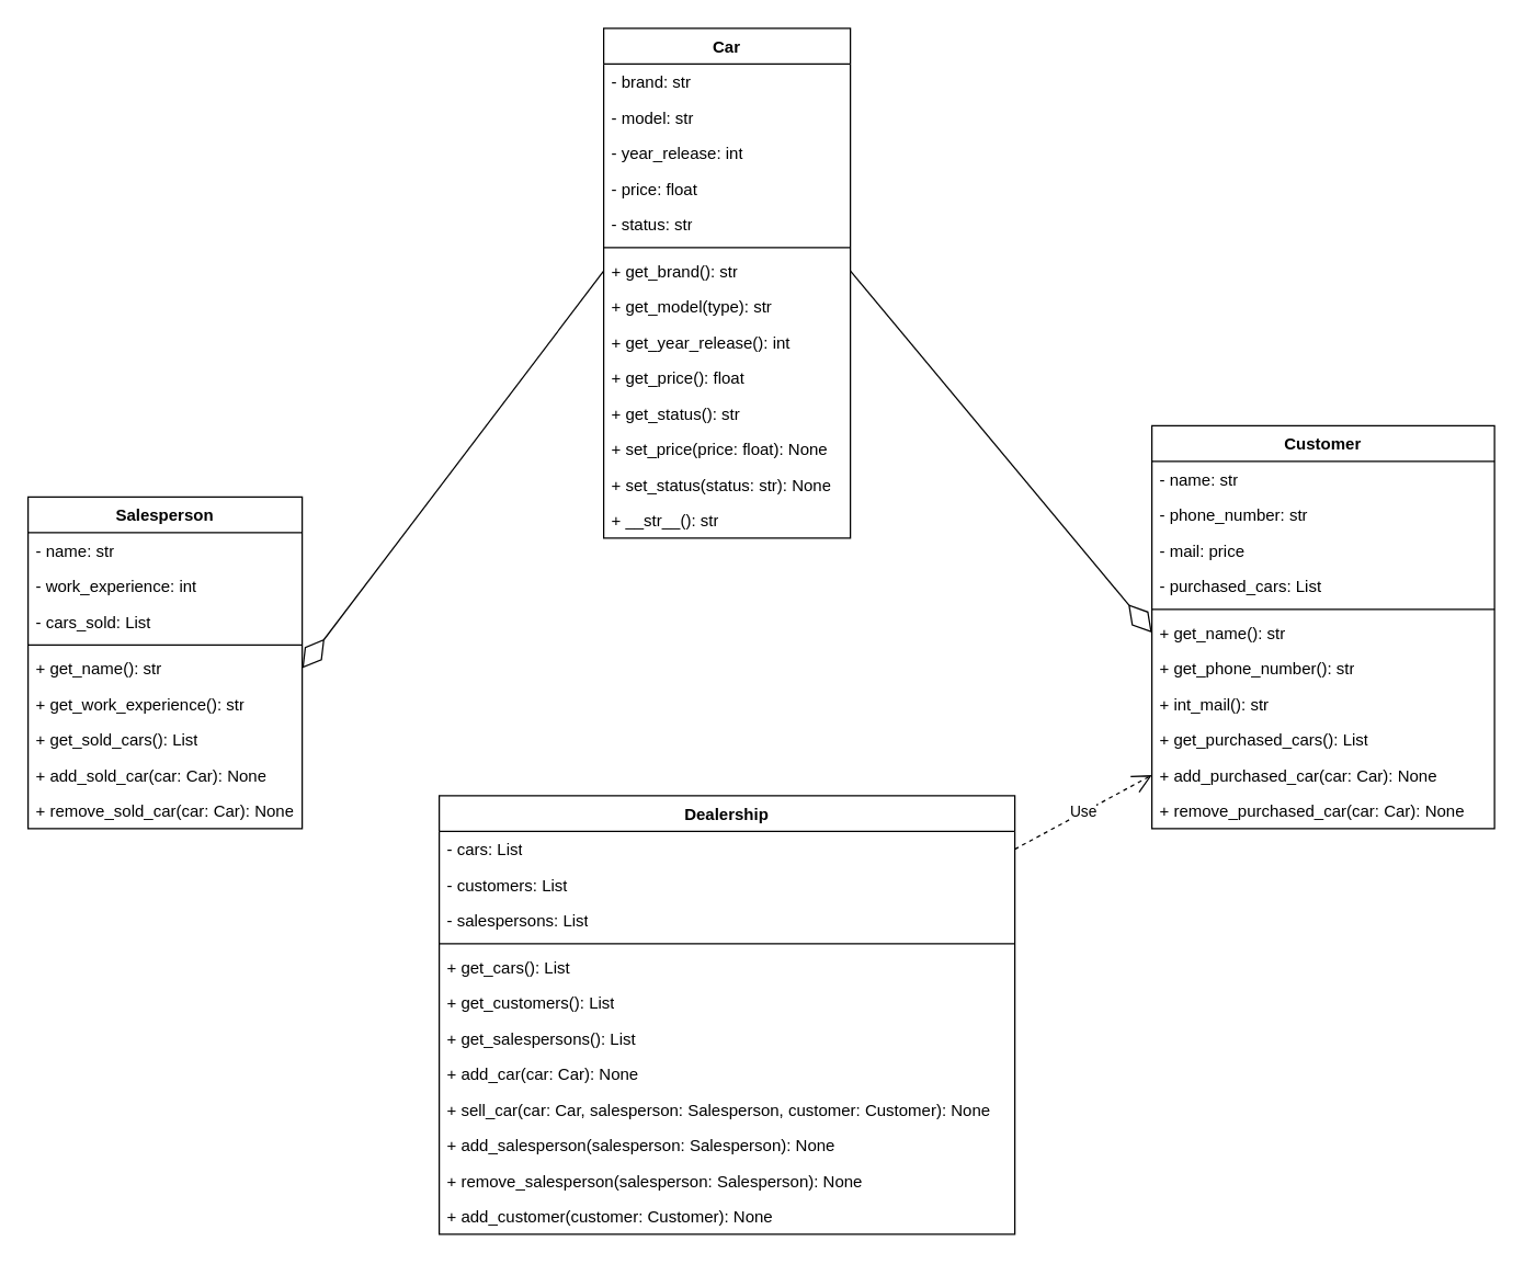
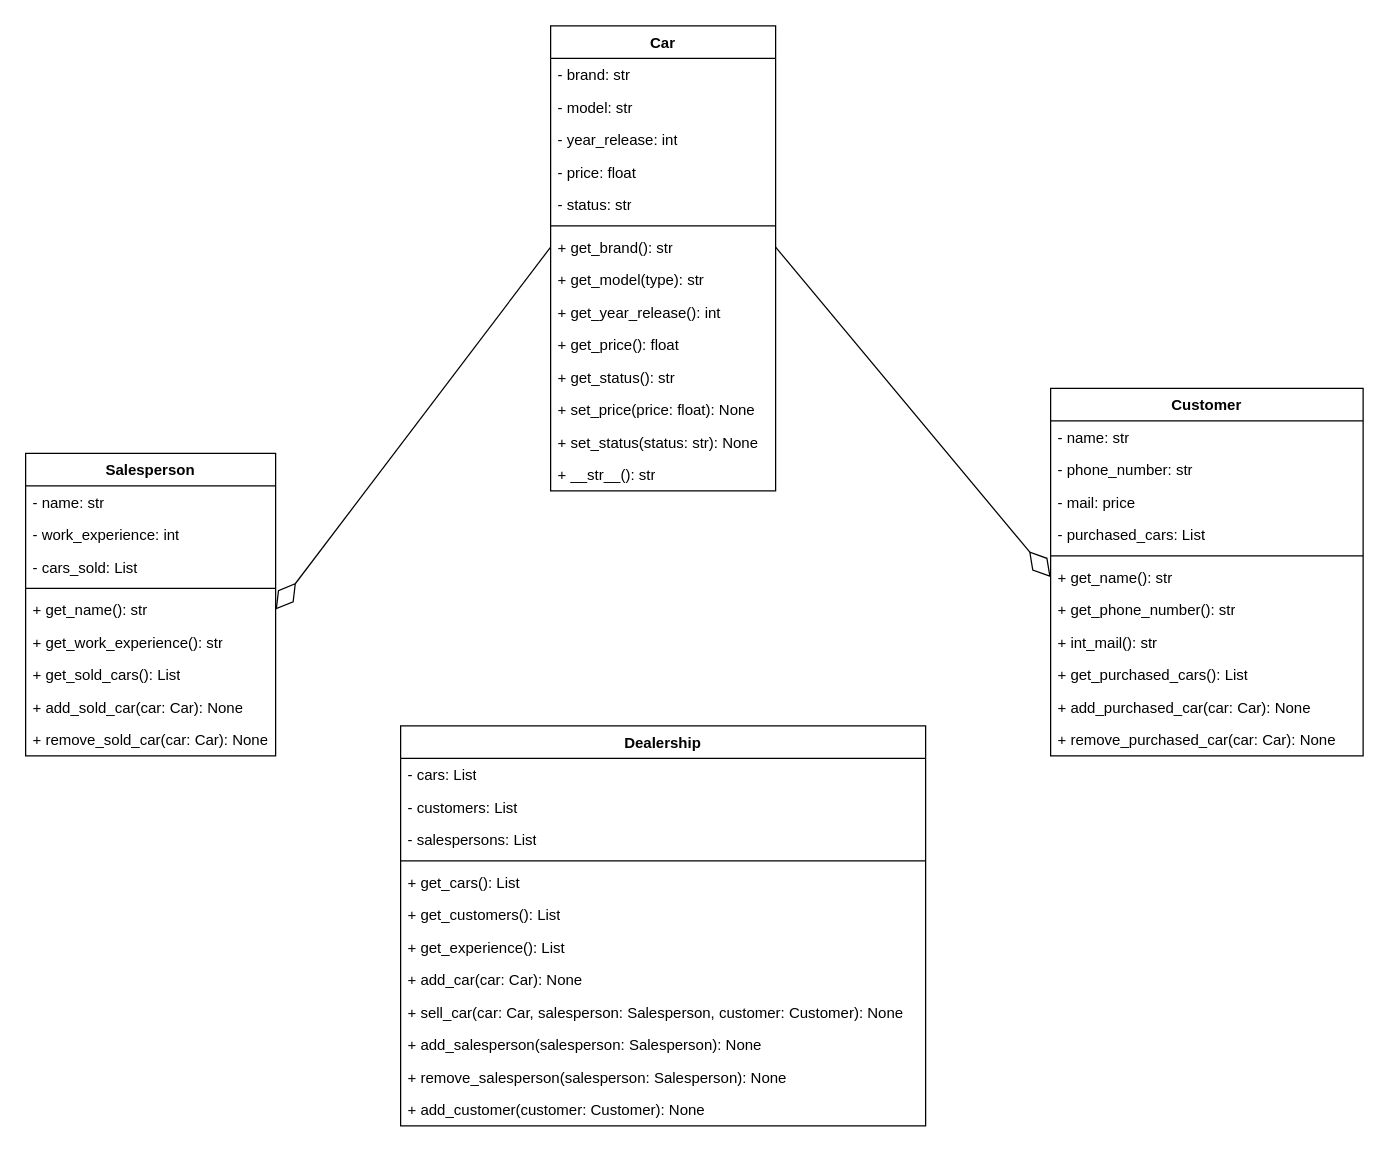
- <mxCell id="54" value="Use" style="endArrow=open;endSize=12;dashed=1;html=1;rounded=0;exitX=1;exitY=0.5;exitDx=0;exitDy=0;entryX=0;entryY=0.5;entryDx=0;entryDy=0;" parent="1" source="28" target="50" edge="1"><mxGeometry width="160" relative="1" as="geometry"><mxPoint x="710" y="520" as="sourcePoint" /><mxPoint x="870" y="520" as="targetPoint" /></mxGeometry></mxCell>
- <mxCell id="34" value="+ get_salespersons(): List" style="text;strokeColor=none;fillColor=none;align=left;verticalAlign=top;spacingLeft=4;spacingRight=4;overflow=hidden;rotatable=0;points=[[0,0.5],[1,0.5]];portConstraint=eastwest;whiteSpace=wrap;html=1;" parent="27" vertex="1"><mxGeometry y="164" width="420" height="26" as="geometry" /></mxCell>
+ <mxCell id="34" value="+ get_experience(): List" style="text;strokeColor=none;fillColor=none;align=left;verticalAlign=top;spacingLeft=4;spacingRight=4;overflow=hidden;rotatable=0;points=[[0,0.5],[1,0.5]];portConstraint=eastwest;whiteSpace=wrap;html=1;" parent="27" vertex="1"><mxGeometry y="164" width="420" height="26" as="geometry" /></mxCell>
